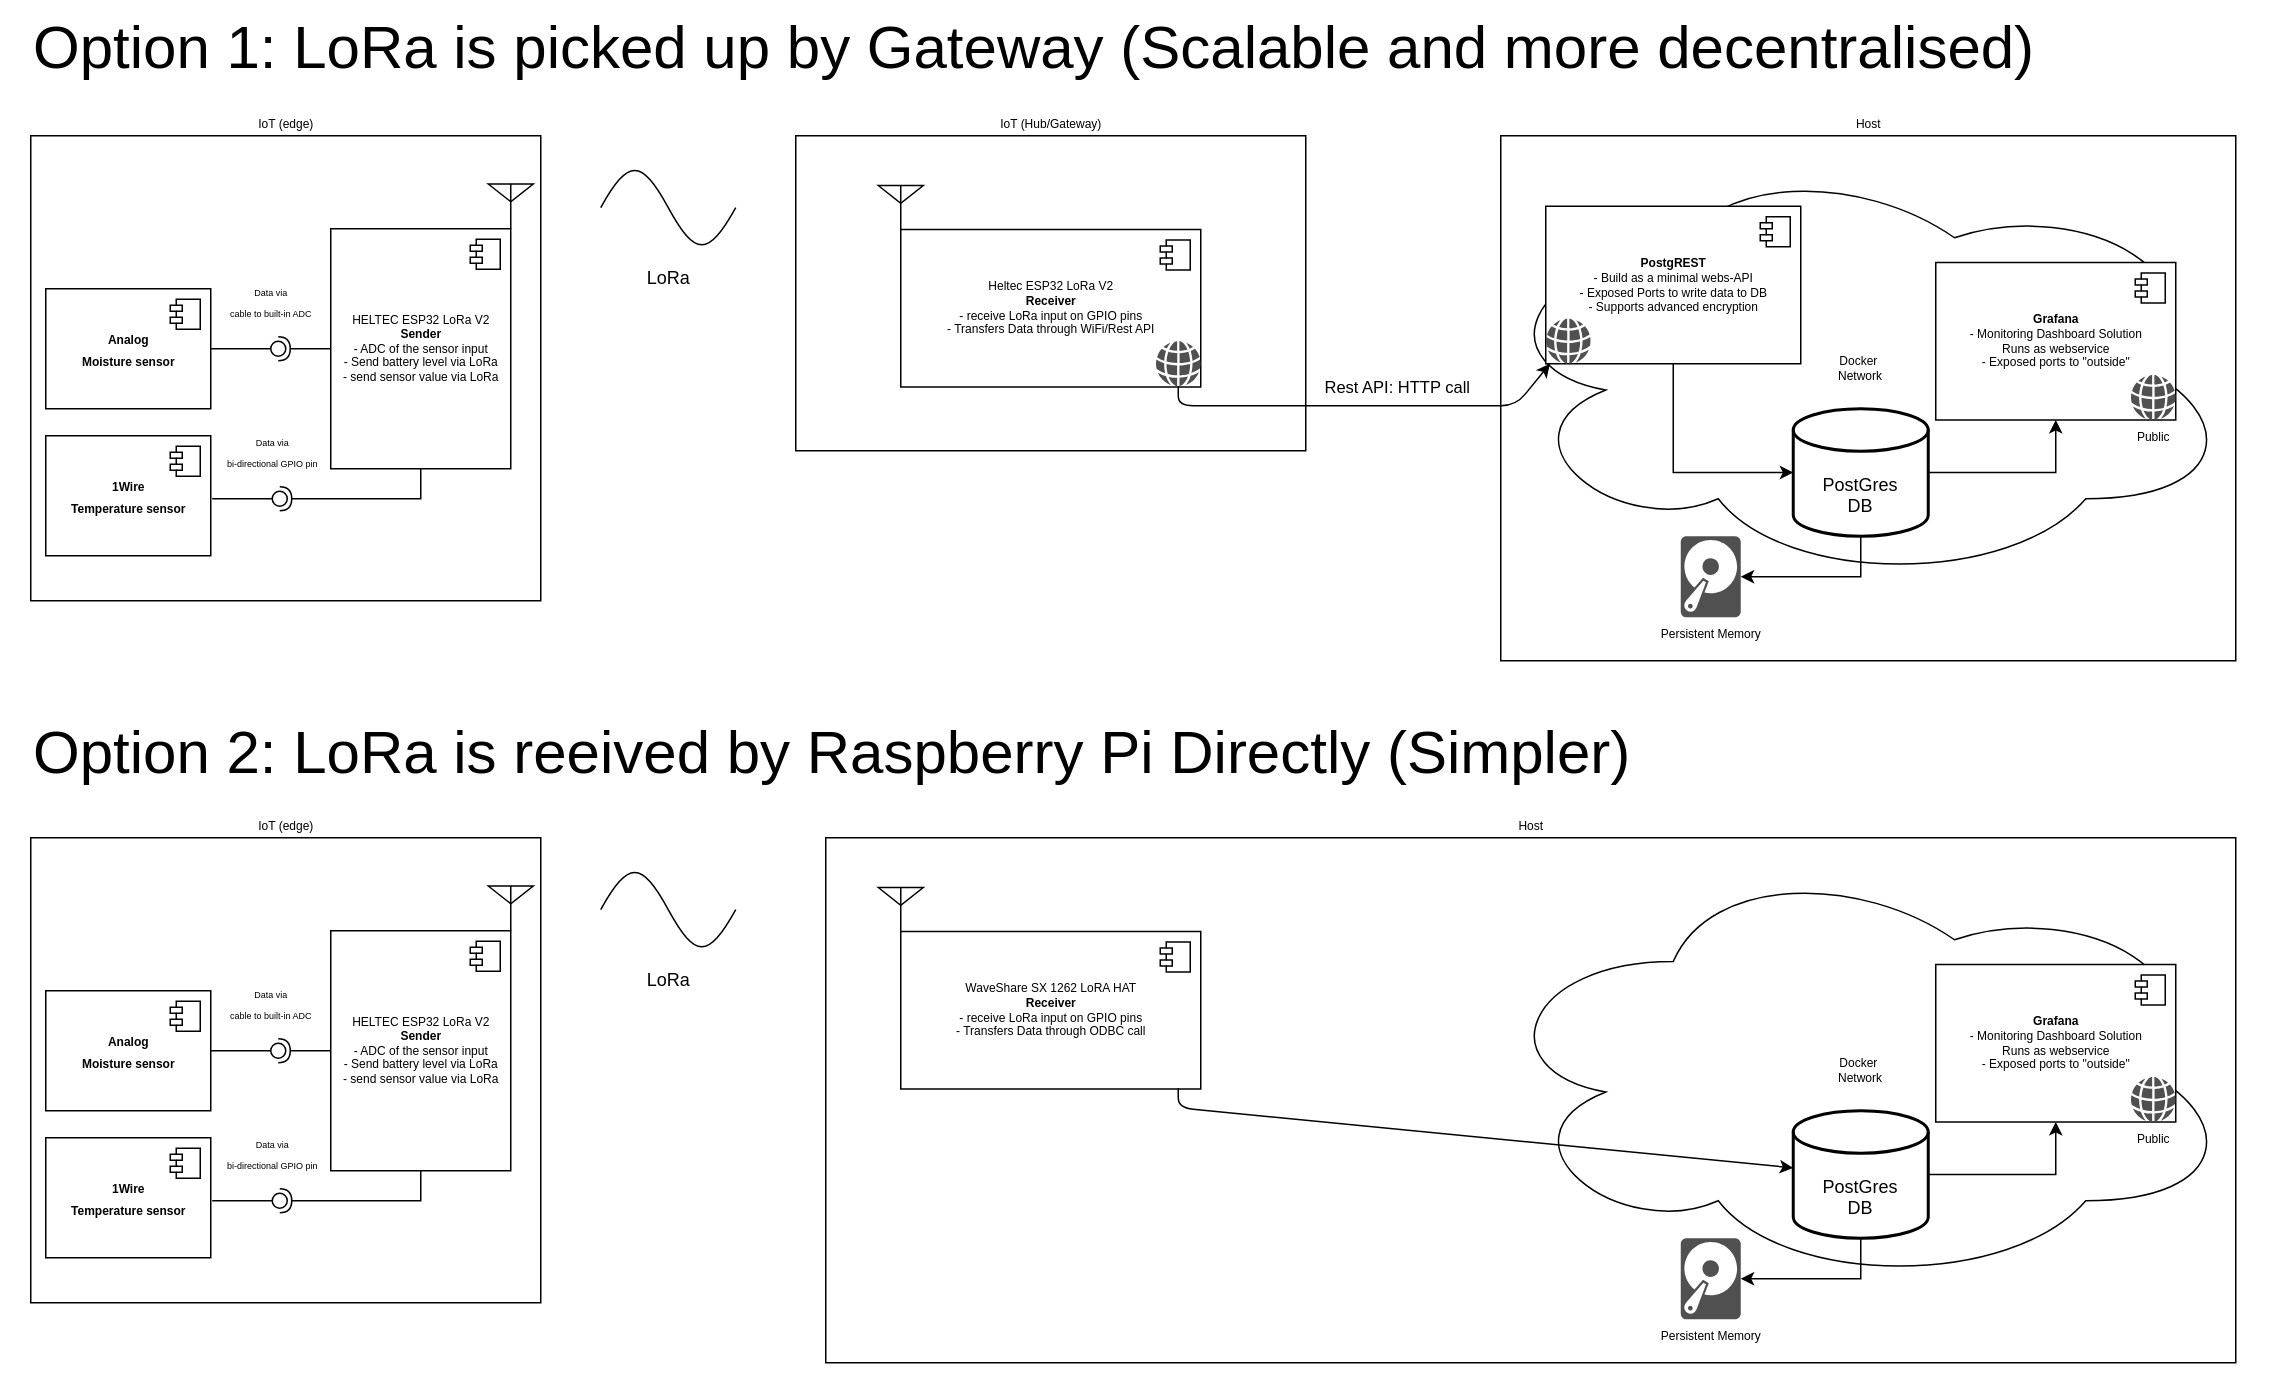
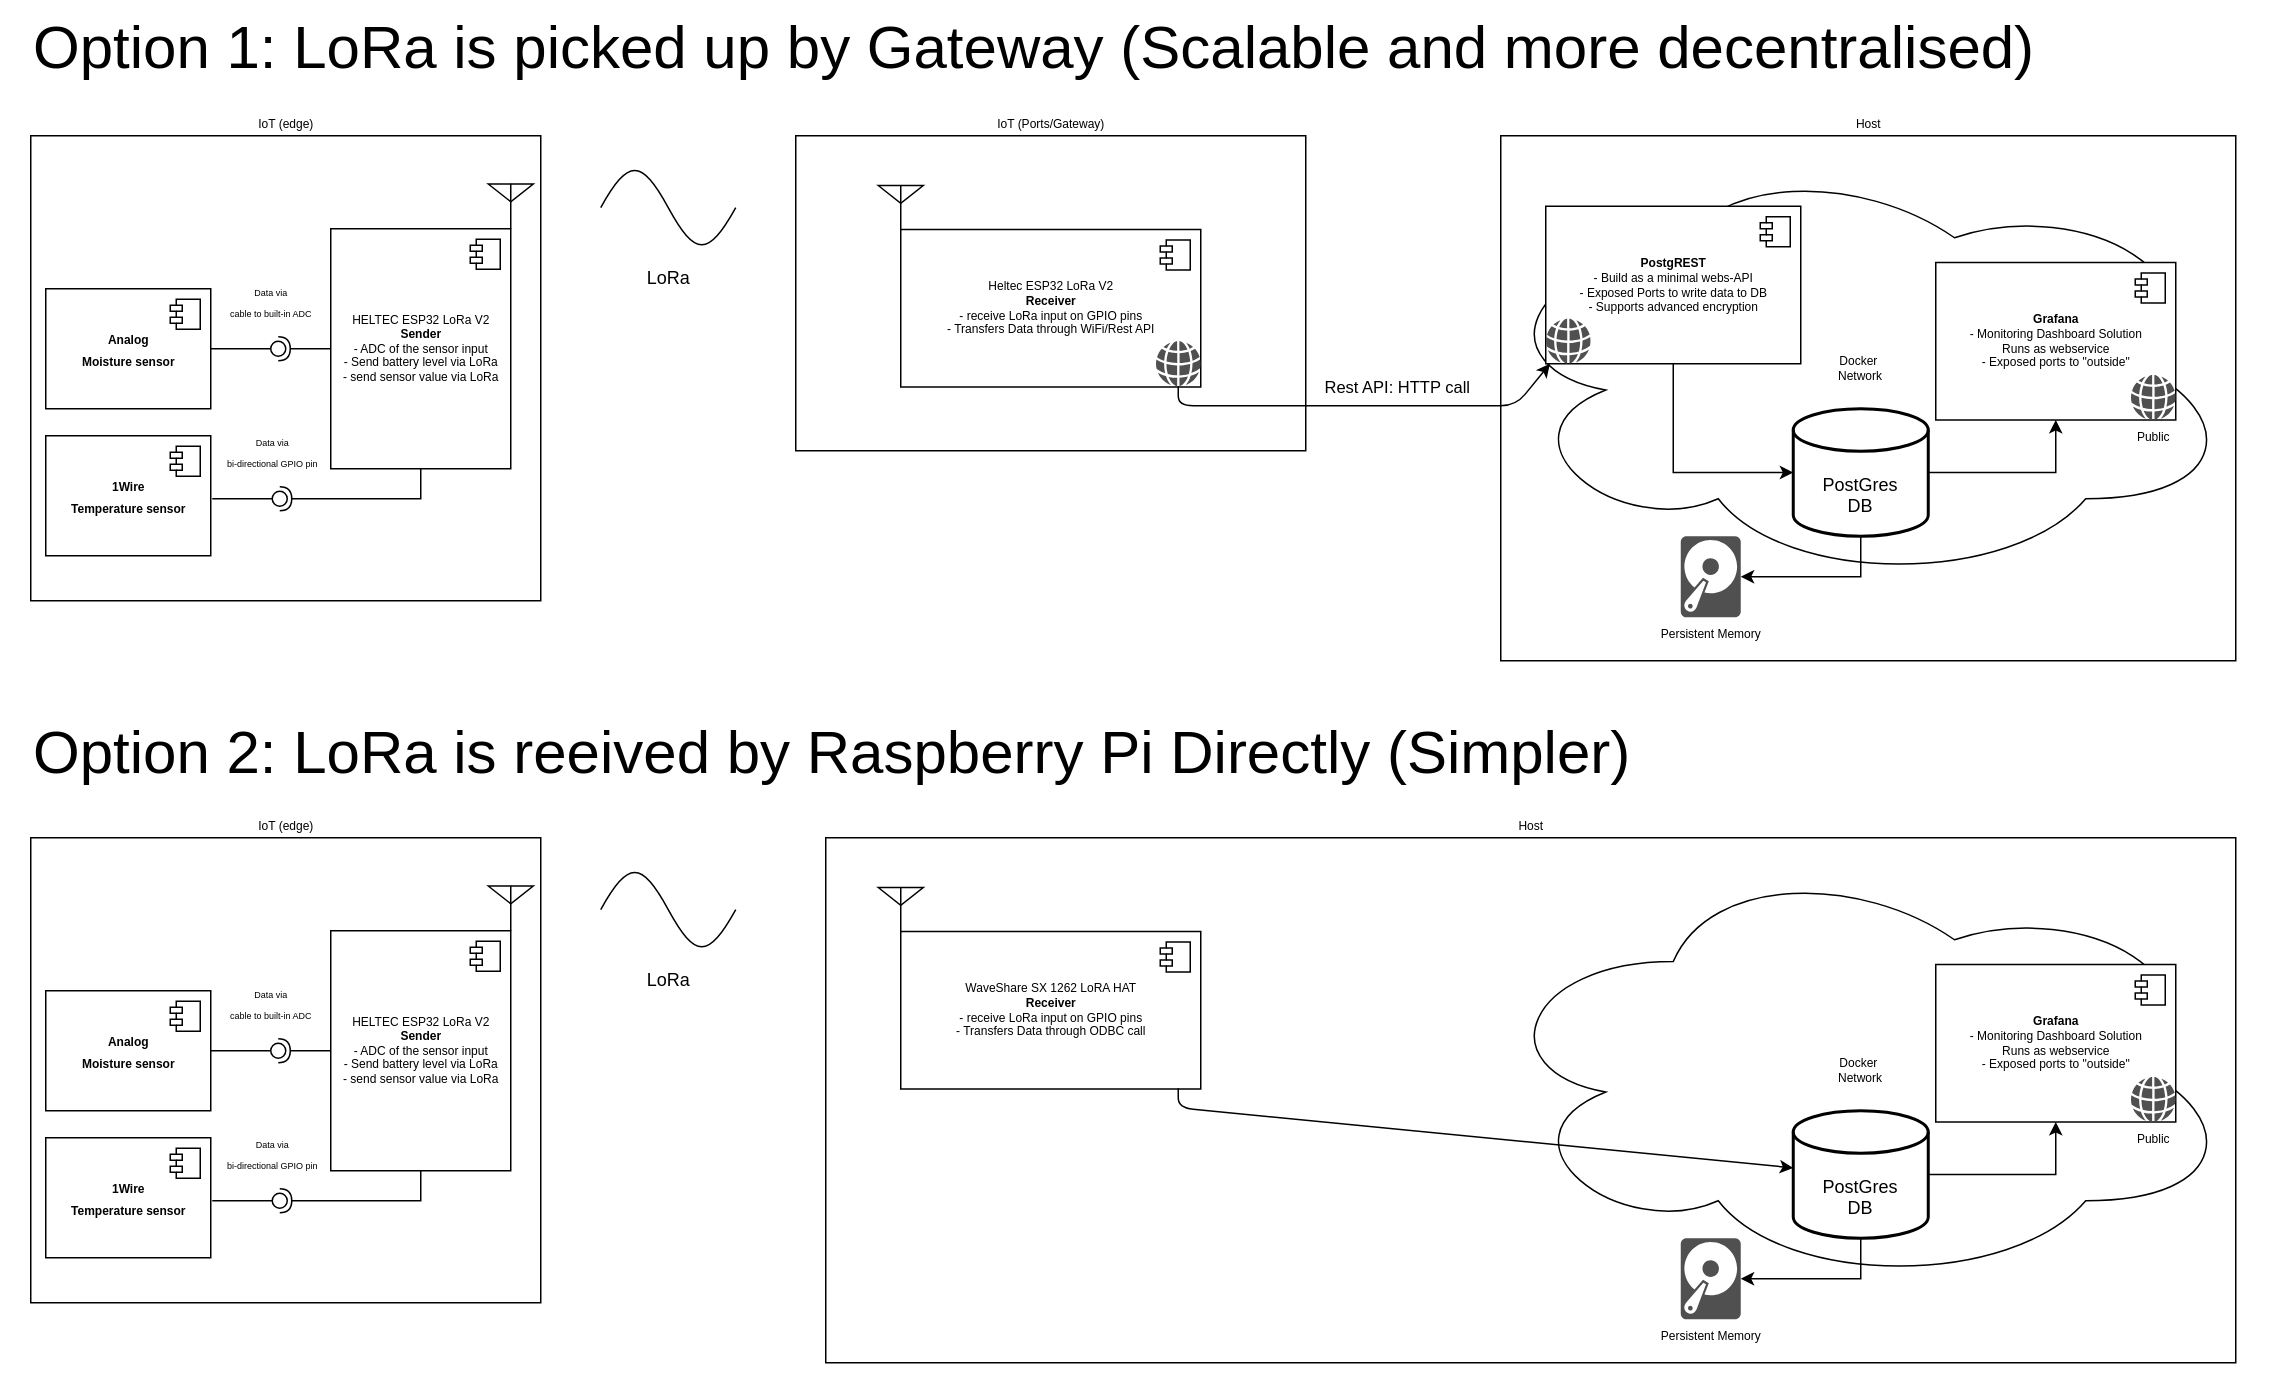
- <mxCell id="4" value="&lt;div&gt;IoT (Hub/Gateway)&lt;/div&gt;" style="html=1;fontSize=8;labelPosition=center;verticalLabelPosition=top;align=center;verticalAlign=bottom;" parent="1" vertex="1"><mxGeometry x="530" y="90" width="340" height="210" as="geometry" /></mxCell>
+ <mxCell id="4" value="&lt;div&gt;IoT (Ports/Gateway)&lt;/div&gt;" style="html=1;fontSize=8;labelPosition=center;verticalLabelPosition=top;align=center;verticalAlign=bottom;" parent="1" vertex="1"><mxGeometry x="530" y="90" width="340" height="210" as="geometry" /></mxCell>
